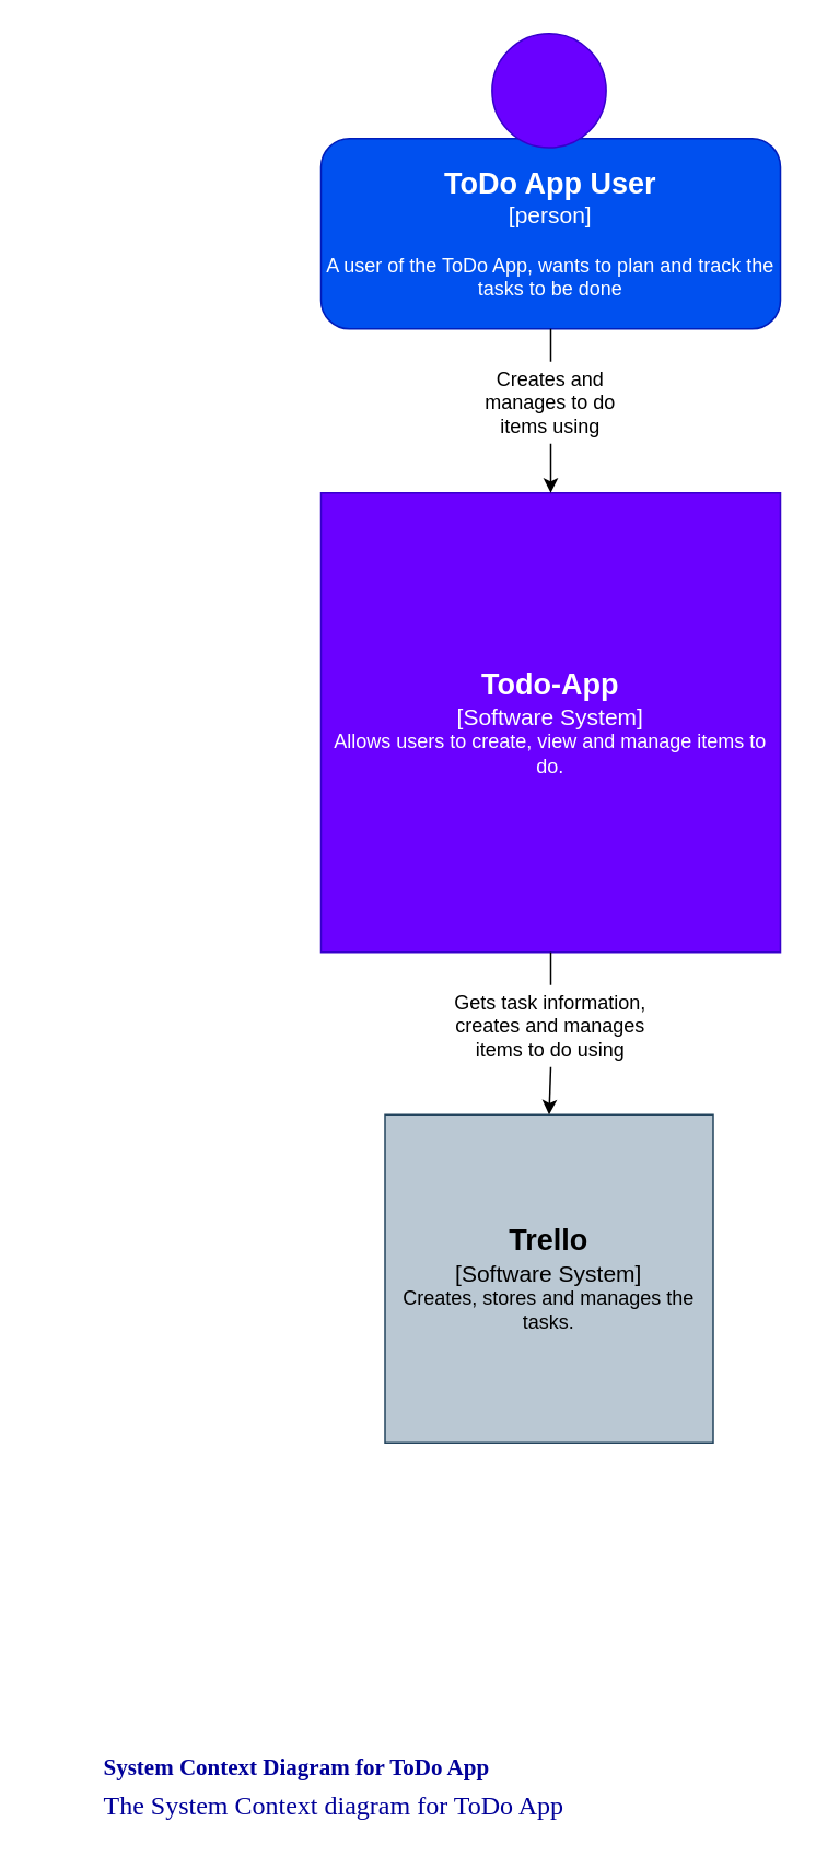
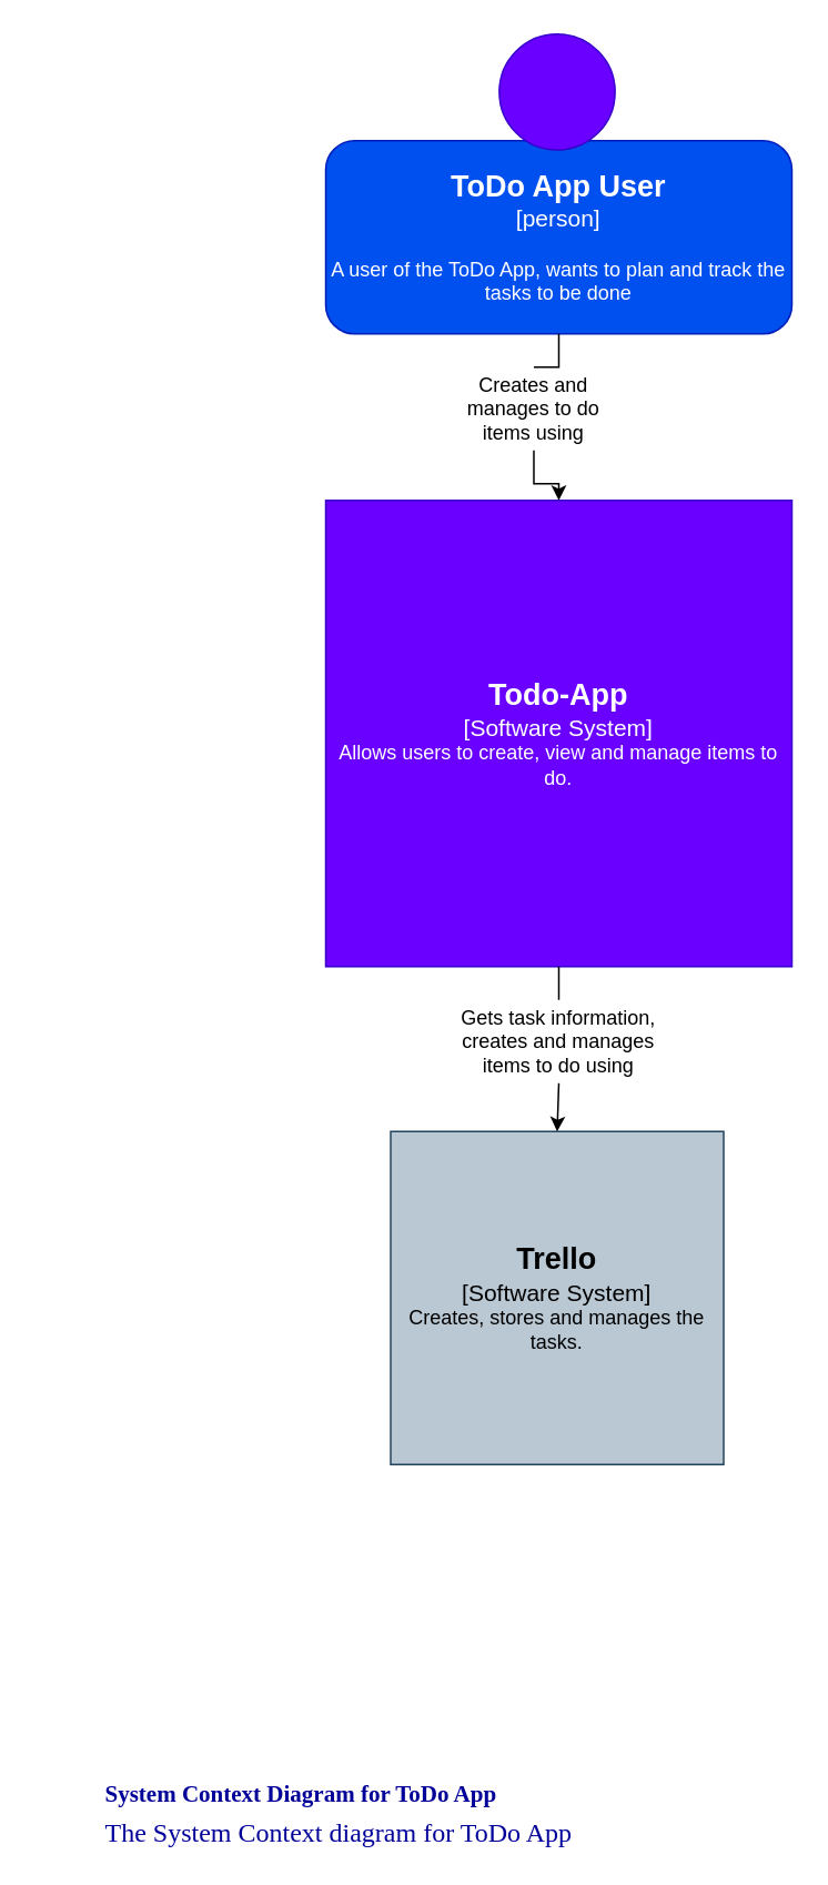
- <mxCell id="8" value="Creates and manages to do items using" style="text;html=1;strokeColor=none;fillColor=none;align=center;verticalAlign=middle;whiteSpace=wrap;rounded=0;" vertex="1" parent="1"><mxGeometry x="287.13" y="220" width="95.75" height="50" as="geometry" /></mxCell>
+ <mxCell id="8" value="Creates and manages to do items using" style="text;html=1;strokeColor=none;fillColor=none;align=center;verticalAlign=middle;whiteSpace=wrap;rounded=0;" vertex="1" parent="1"><mxGeometry x="272.13" y="220" width="95.75" height="50" as="geometry" /></mxCell>
